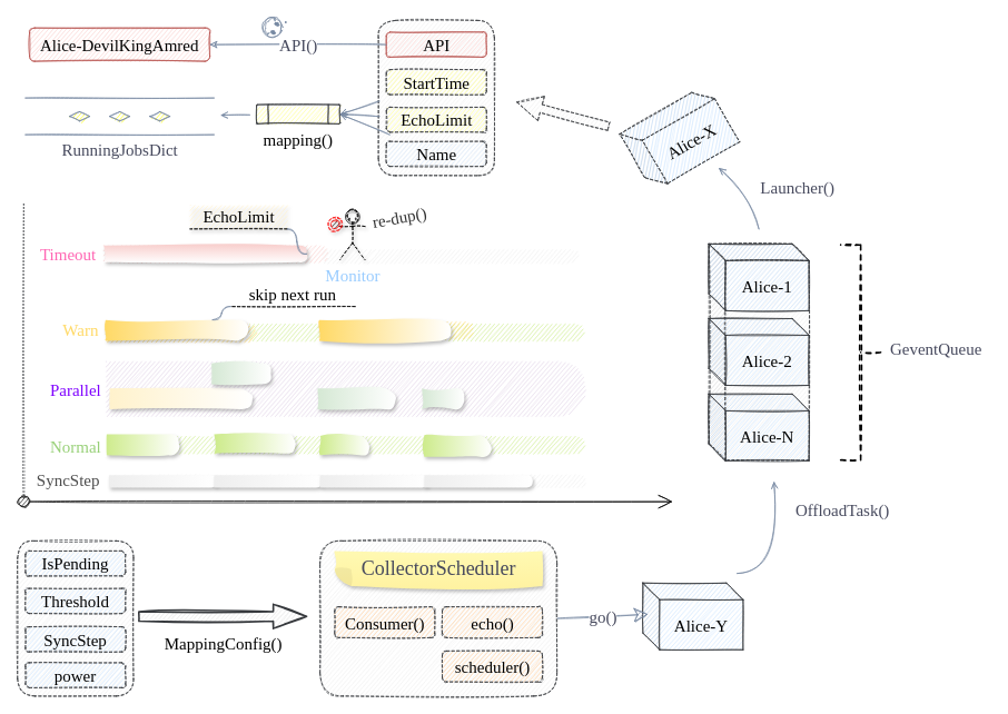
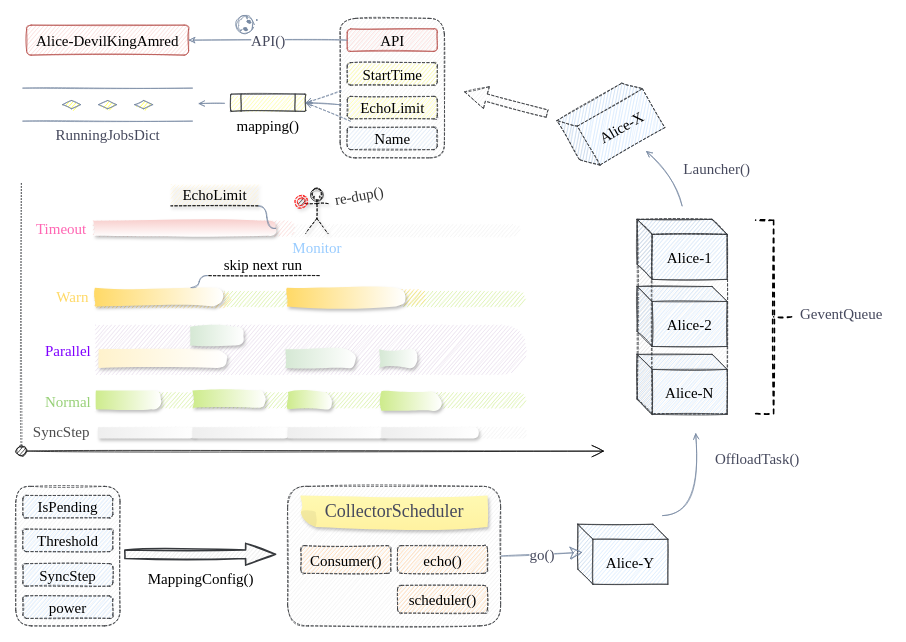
- <mxCell id="31" style="edgeStyle=none;curved=1;rounded=1;sketch=1;orthogonalLoop=1;jettySize=auto;html=1;entryX=1;entryY=0.5;entryDx=0;entryDy=0;fontFamily=Architects Daughter;fontSource=https%3A%2F%2Ffonts.googleapis.com%2Fcss%3Ffamily%3DArchitects%2BDaughter;fontSize=20;fontColor=#46495D;endArrow=open;sourcePerimeterSpacing=8;targetPerimeterSpacing=8;strokeColor=#788AA3;strokeWidth=1;fillColor=#B2C9AB;gradientColor=none;" parent="1" source="20" target="30" edge="1"><mxGeometry relative="1" as="geometry" /></mxCell>
+ <mxCell id="31" style="edgeStyle=none;curved=1;rounded=1;sketch=1;orthogonalLoop=1;jettySize=auto;html=1;entryX=1;entryY=0.5;entryDx=0;entryDy=0;fontFamily=Architects Daughter;fontSource=https%3A%2F%2Ffonts.googleapis.com%2Fcss%3Ffamily%3DArchitects%2BDaughter;fontSize=20;fontColor=#46495D;endArrow=open;sourcePerimeterSpacing=8;targetPerimeterSpacing=8;strokeColor=#788AA3;strokeWidth=1;fillColor=#B2C9AB;gradientColor=none;dashed=1;" parent="1" source="20" target="30" edge="1"><mxGeometry relative="1" as="geometry" /></mxCell>
- <mxCell id="33" style="edgeStyle=none;curved=1;rounded=1;sketch=1;orthogonalLoop=1;jettySize=auto;html=1;entryX=1;entryY=0.5;entryDx=0;entryDy=0;fontFamily=Architects Daughter;fontSource=https%3A%2F%2Ffonts.googleapis.com%2Fcss%3Ffamily%3DArchitects%2BDaughter;fontSize=20;fontColor=#46495D;endArrow=open;sourcePerimeterSpacing=8;targetPerimeterSpacing=8;strokeColor=#788AA3;strokeWidth=1;fillColor=#B2C9AB;gradientColor=none;" parent="1" source="22" target="30" edge="1"><mxGeometry relative="1" as="geometry" /></mxCell>
+ <mxCell id="33" style="edgeStyle=none;curved=1;rounded=1;sketch=1;orthogonalLoop=1;jettySize=auto;html=1;entryX=1;entryY=0.5;entryDx=0;entryDy=0;fontFamily=Architects Daughter;fontSource=https%3A%2F%2Ffonts.googleapis.com%2Fcss%3Ffamily%3DArchitects%2BDaughter;fontSize=20;fontColor=#46495D;endArrow=open;sourcePerimeterSpacing=8;targetPerimeterSpacing=8;strokeColor=#788AA3;strokeWidth=1;fillColor=#B2C9AB;gradientColor=none;dashed=1;" parent="1" source="22" target="30" edge="1"><mxGeometry relative="1" as="geometry" /></mxCell>
